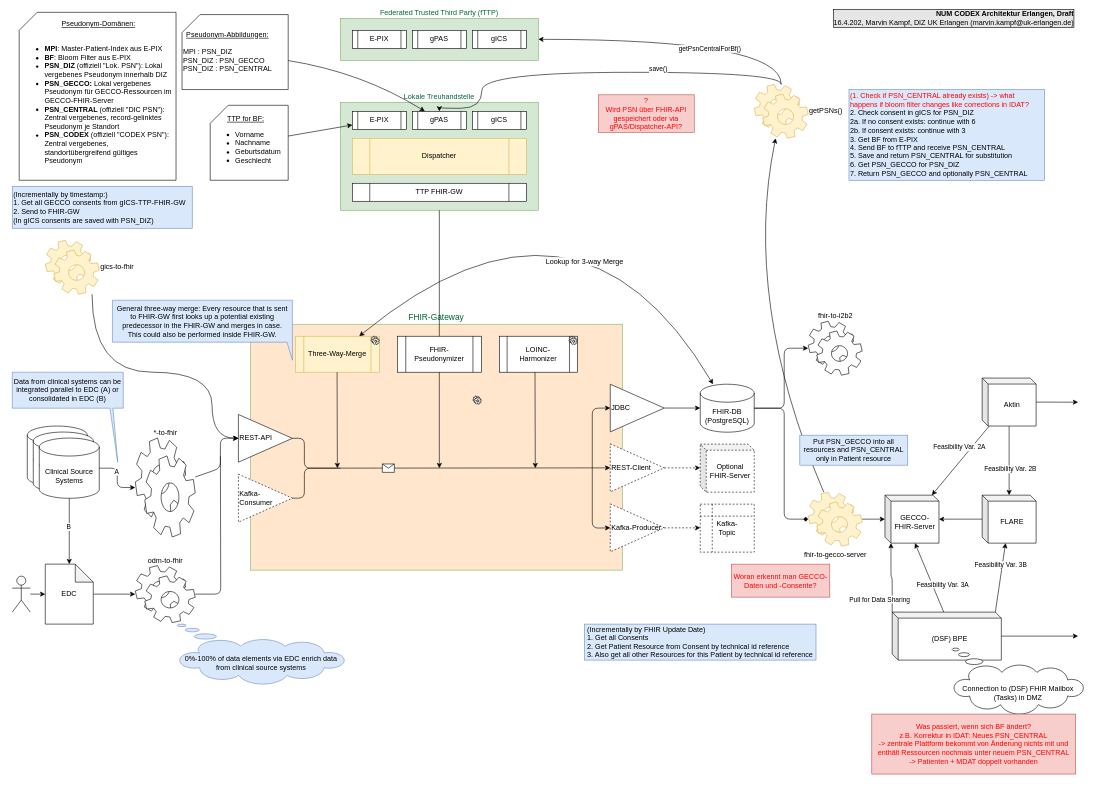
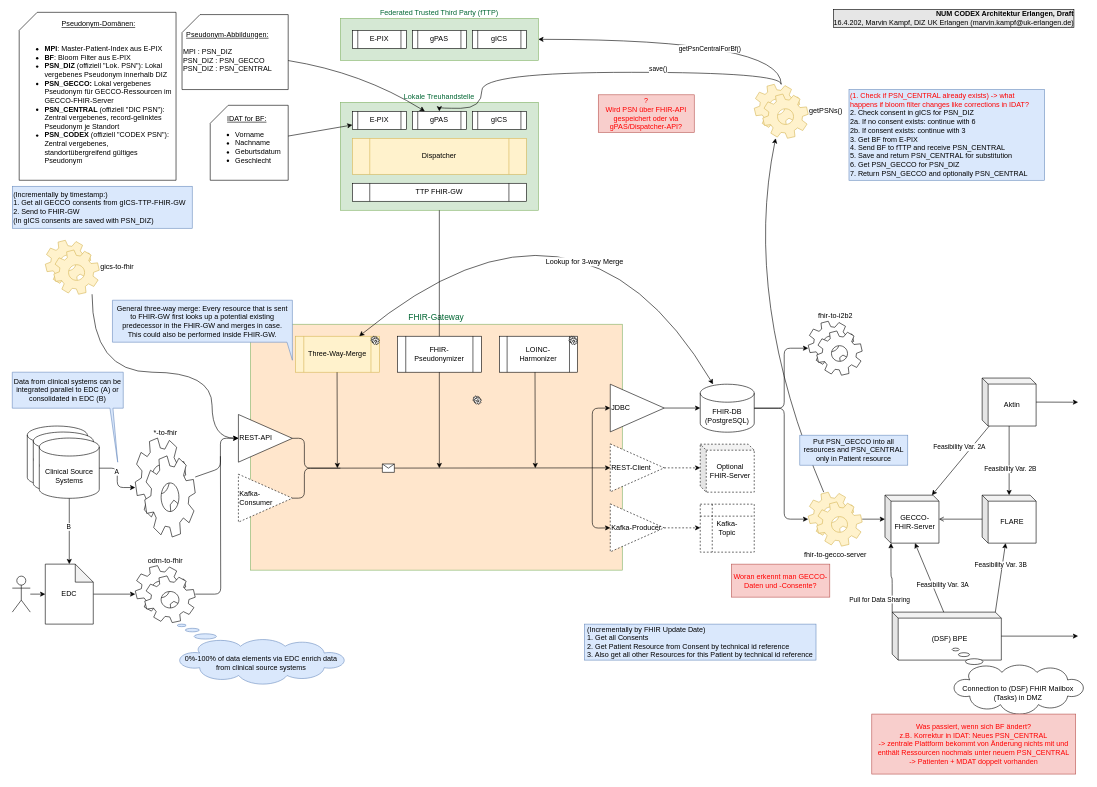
- <mxCell id="81" value="&amp;nbsp; &amp;nbsp; &amp;nbsp; &amp;nbsp; &lt;u&gt;TTP for BF:&lt;br&gt;&lt;/u&gt;&lt;ul&gt;&lt;li&gt;Vorname&lt;/li&gt;&lt;li&gt;Nachname&lt;/li&gt;&lt;li&gt;Geburtsdatum&lt;/li&gt;&lt;li&gt;Geschlecht&lt;/li&gt;&lt;/ul&gt;" style="shape=card;whiteSpace=wrap;html=1;align=left;" parent="1" vertex="1"><mxGeometry x="350" y="175" width="130" height="125" as="geometry" /></mxCell>
+ <mxCell id="81" value="&amp;nbsp; &amp;nbsp; &amp;nbsp; &amp;nbsp; &lt;u&gt;IDAT for BF:&lt;br&gt;&lt;/u&gt;&lt;ul&gt;&lt;li&gt;Vorname&lt;/li&gt;&lt;li&gt;Nachname&lt;/li&gt;&lt;li&gt;Geburtsdatum&lt;/li&gt;&lt;li&gt;Geschlecht&lt;/li&gt;&lt;/ul&gt;" style="shape=card;whiteSpace=wrap;html=1;align=left;" parent="1" vertex="1"><mxGeometry x="350" y="175" width="130" height="125" as="geometry" /></mxCell>
- <mxCell id="53" value="" style="endArrow=diamond;html=1;" parent="1" source="24" target="52" edge="1"><mxGeometry width="50" height="50" relative="1" as="geometry"><mxPoint x="1329" y="680" as="sourcePoint" /><mxPoint x="1377" y="590" as="targetPoint" /><Array as="points"><mxPoint x="1307" y="680" /><mxPoint x="1307" y="865" /></Array></mxGeometry></mxCell>
+ <mxCell id="53" value="" style="endArrow=classic;html=1;" parent="1" source="24" target="52" edge="1"><mxGeometry width="50" height="50" relative="1" as="geometry"><mxPoint x="1329" y="680" as="sourcePoint" /><mxPoint x="1377" y="590" as="targetPoint" /><Array as="points"><mxPoint x="1307" y="680" /><mxPoint x="1307" y="865" /></Array></mxGeometry></mxCell>
- <mxCell id="66" value="" style="endArrow=classic;html=1;" parent="1" source="59" target="60" edge="1"><mxGeometry width="50" height="50" relative="1" as="geometry"><mxPoint x="1157" y="800" as="sourcePoint" /><mxPoint x="1207" y="750" as="targetPoint" /></mxGeometry></mxCell>
+ <mxCell id="66" value="" style="endArrow=open;html=1;" parent="1" source="59" target="60" edge="1"><mxGeometry width="50" height="50" relative="1" as="geometry"><mxPoint x="1157" y="800" as="sourcePoint" /><mxPoint x="1207" y="750" as="targetPoint" /></mxGeometry></mxCell>
